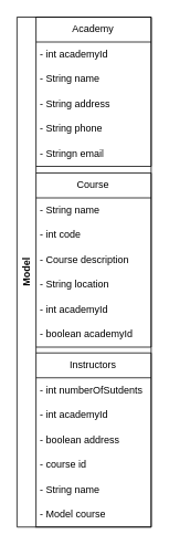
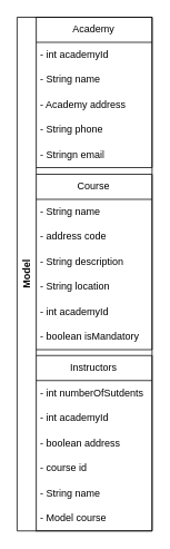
- <mxCell id="5" value="- String address" style="text;strokeColor=none;fillColor=none;align=left;verticalAlign=middle;spacingLeft=4;spacingRight=4;overflow=hidden;points=[[0,0.5],[1,0.5]];portConstraint=eastwest;rotatable=0;whiteSpace=wrap;html=1;" vertex="1" parent="2"><mxGeometry y="90" width="140" height="30" as="geometry" /></mxCell>
+ <mxCell id="5" value="- Academy address" style="text;strokeColor=none;fillColor=none;align=left;verticalAlign=middle;spacingLeft=4;spacingRight=4;overflow=hidden;points=[[0,0.5],[1,0.5]];portConstraint=eastwest;rotatable=0;whiteSpace=wrap;html=1;" vertex="1" parent="2"><mxGeometry y="90" width="140" height="30" as="geometry" /></mxCell>
- <mxCell id="10" value="- int code" style="text;strokeColor=none;fillColor=none;align=left;verticalAlign=middle;spacingLeft=4;spacingRight=4;overflow=hidden;points=[[0,0.5],[1,0.5]];portConstraint=eastwest;rotatable=0;whiteSpace=wrap;html=1;" vertex="1" parent="8"><mxGeometry y="60" width="140" height="30" as="geometry" /></mxCell>
+ <mxCell id="10" value="- address code" style="text;strokeColor=none;fillColor=none;align=left;verticalAlign=middle;spacingLeft=4;spacingRight=4;overflow=hidden;points=[[0,0.5],[1,0.5]];portConstraint=eastwest;rotatable=0;whiteSpace=wrap;html=1;" vertex="1" parent="8"><mxGeometry y="60" width="140" height="30" as="geometry" /></mxCell>
- <mxCell id="11" value="- Course description" style="text;strokeColor=none;fillColor=none;align=left;verticalAlign=middle;spacingLeft=4;spacingRight=4;overflow=hidden;points=[[0,0.5],[1,0.5]];portConstraint=eastwest;rotatable=0;whiteSpace=wrap;html=1;" vertex="1" parent="8"><mxGeometry y="90" width="140" height="30" as="geometry" /></mxCell>
+ <mxCell id="11" value="- String description" style="text;strokeColor=none;fillColor=none;align=left;verticalAlign=middle;spacingLeft=4;spacingRight=4;overflow=hidden;points=[[0,0.5],[1,0.5]];portConstraint=eastwest;rotatable=0;whiteSpace=wrap;html=1;" vertex="1" parent="8"><mxGeometry y="90" width="140" height="30" as="geometry" /></mxCell>
- <mxCell id="14" value="- boolean academyId" style="text;strokeColor=none;fillColor=none;align=left;verticalAlign=middle;spacingLeft=4;spacingRight=4;overflow=hidden;points=[[0,0.5],[1,0.5]];portConstraint=eastwest;rotatable=0;whiteSpace=wrap;html=1;" vertex="1" parent="8"><mxGeometry y="180" width="140" height="30" as="geometry" /></mxCell>
+ <mxCell id="14" value="- boolean isMandatory" style="text;strokeColor=none;fillColor=none;align=left;verticalAlign=middle;spacingLeft=4;spacingRight=4;overflow=hidden;points=[[0,0.5],[1,0.5]];portConstraint=eastwest;rotatable=0;whiteSpace=wrap;html=1;" vertex="1" parent="8"><mxGeometry y="180" width="140" height="30" as="geometry" /></mxCell>
